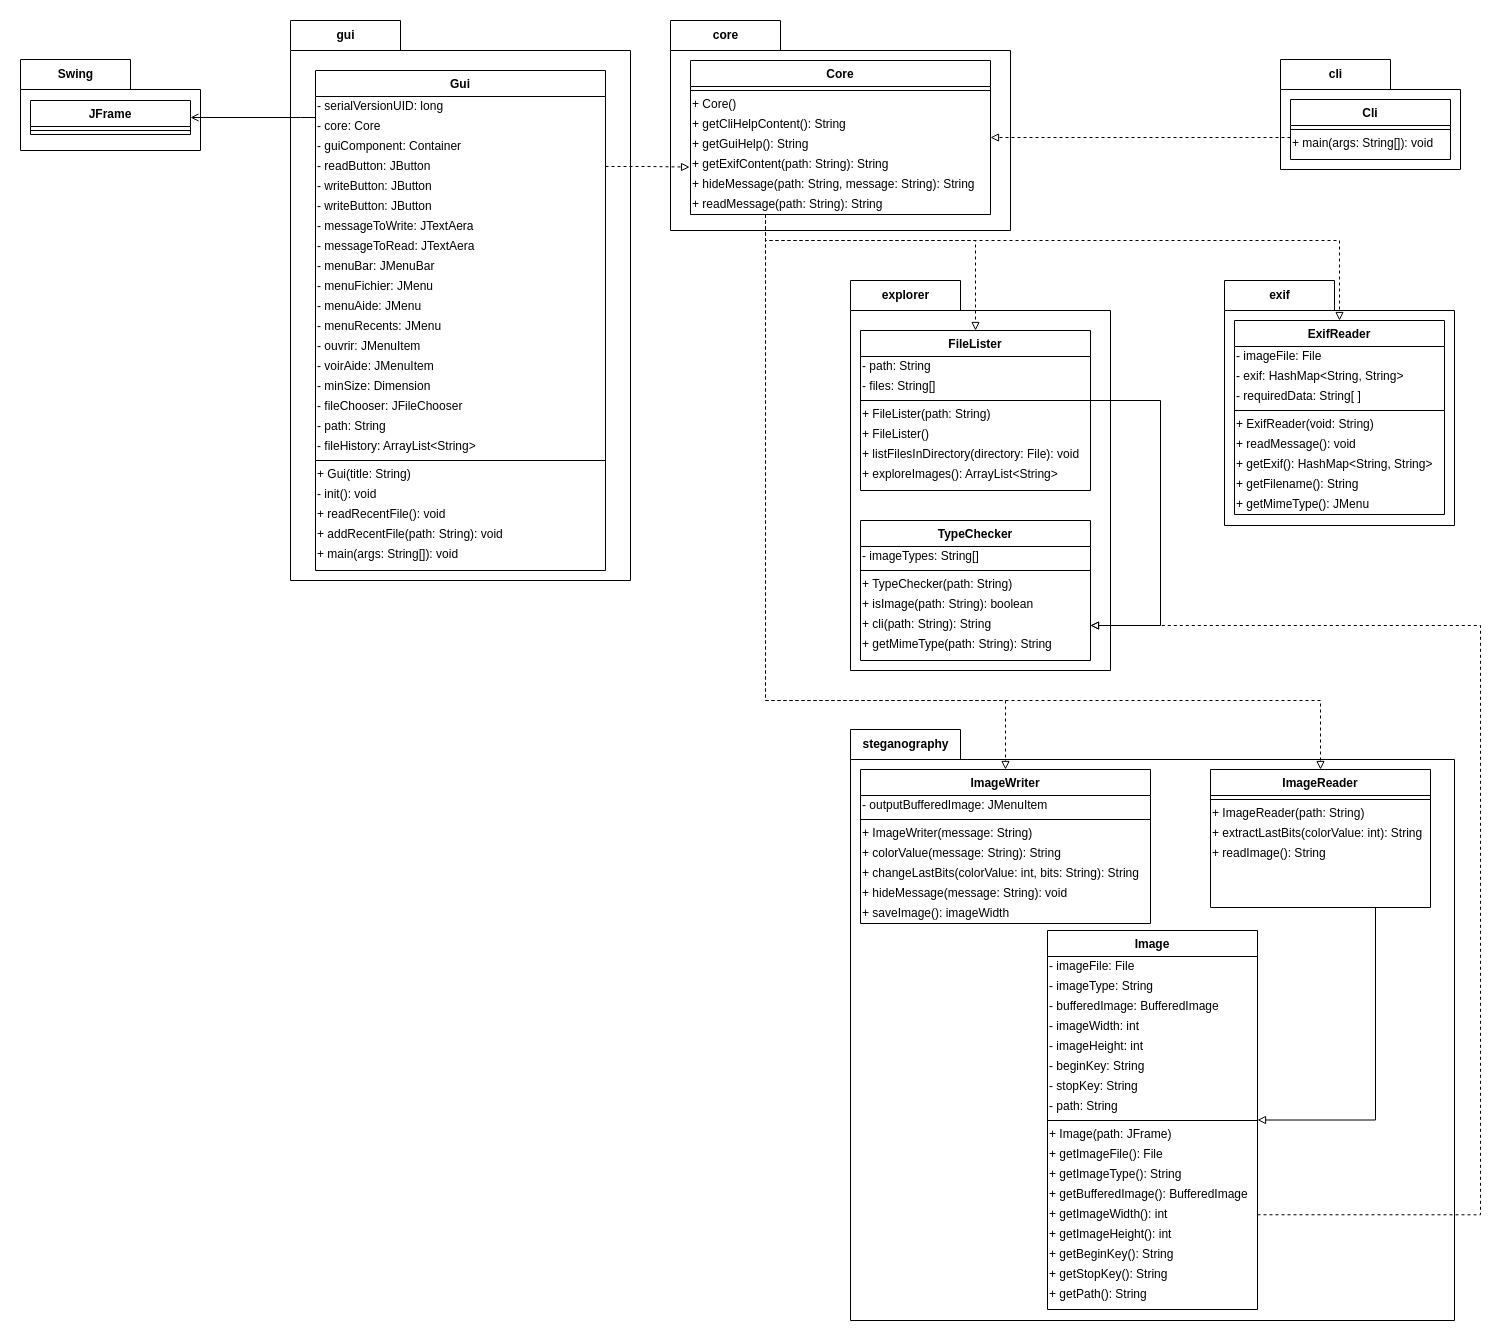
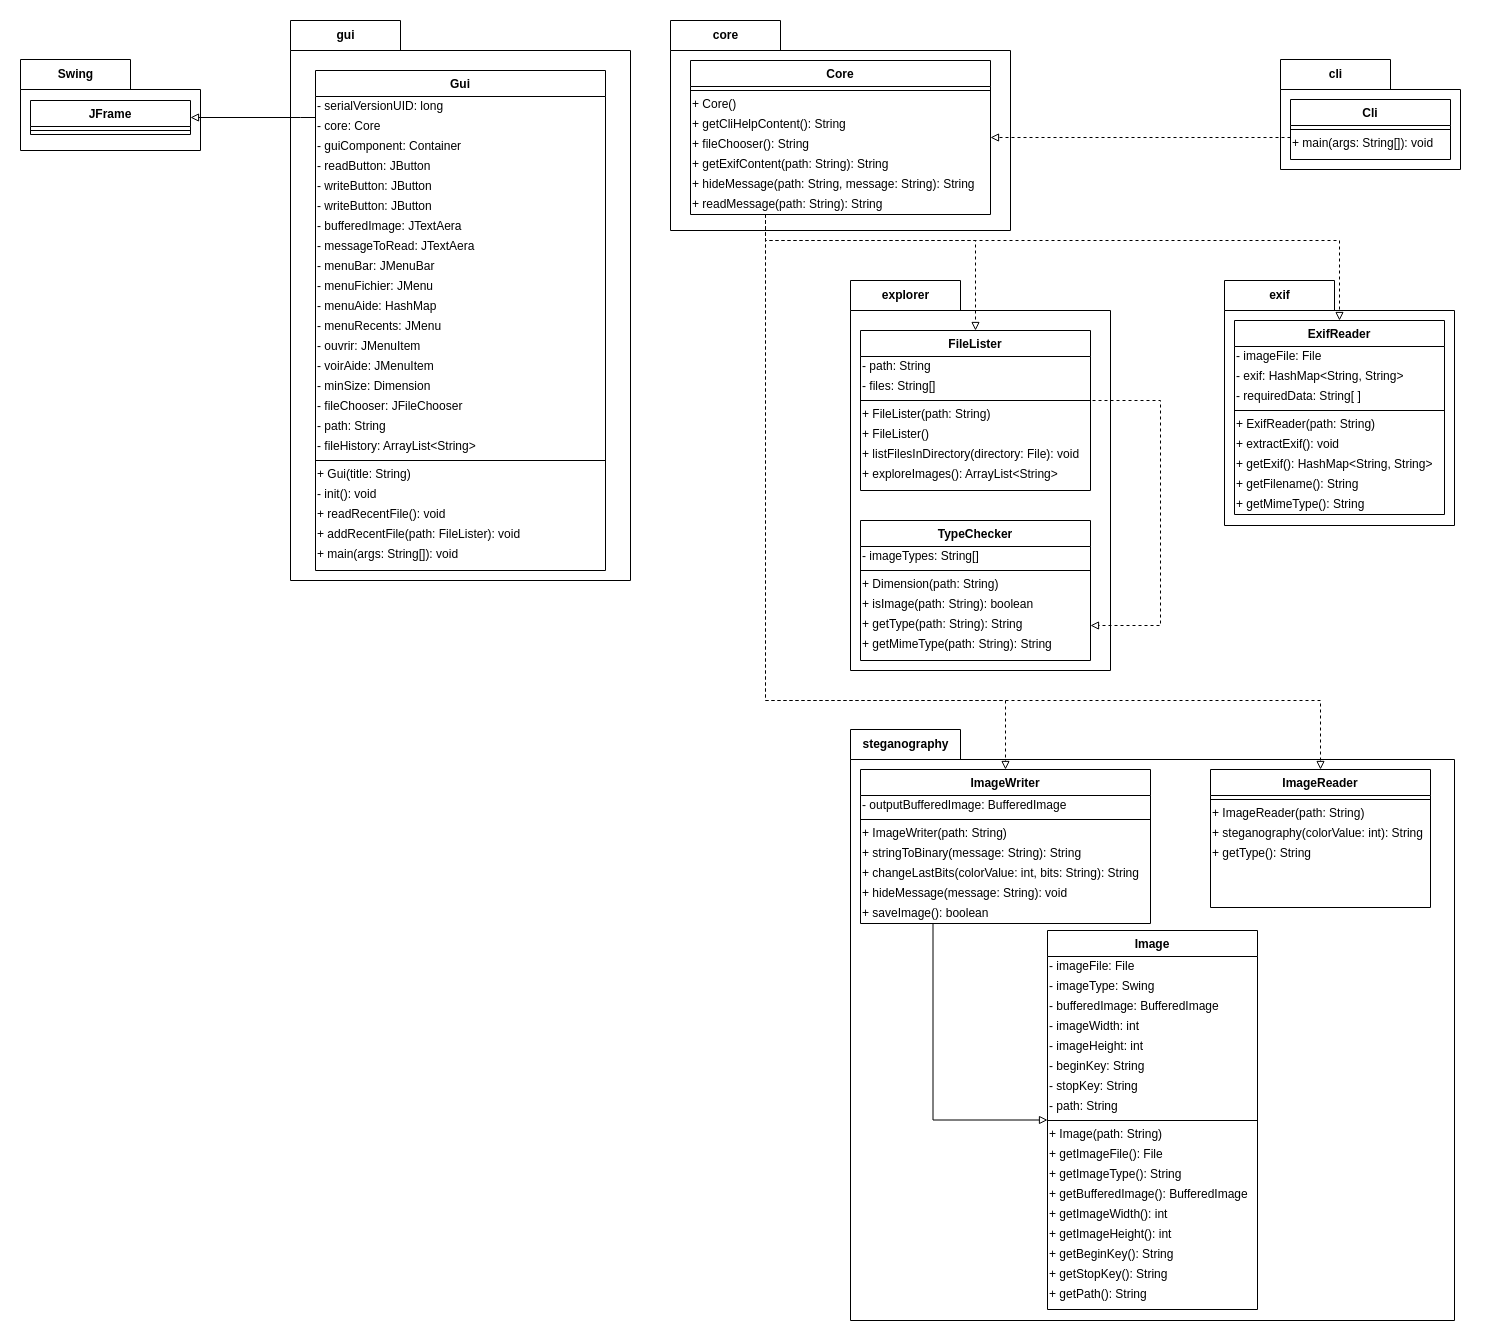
- <mxCell id="114" style="edgeStyle=orthogonalEdgeStyle;rounded=0;orthogonalLoop=1;jettySize=auto;html=1;entryX=1;entryY=0.5;entryDx=0;entryDy=0;endArrow=open;endFill=0;" edge="1" parent="1" source="81" target="112"><mxGeometry relative="1" as="geometry"><Array as="points"><mxPoint x="300" y="117" /><mxPoint x="300" y="117" /></Array></mxGeometry></mxCell>
+ <mxCell id="114" style="edgeStyle=orthogonalEdgeStyle;rounded=0;orthogonalLoop=1;jettySize=auto;html=1;entryX=1;entryY=0.5;entryDx=0;entryDy=0;endArrow=block;endFill=0;" edge="1" parent="1" source="81" target="112"><mxGeometry relative="1" as="geometry"><Array as="points"><mxPoint x="300" y="117" /><mxPoint x="300" y="117" /></Array></mxGeometry></mxCell>
- <mxCell id="7" value="+ getGuiHelp(): String" style="text;html=1;resizable=0;autosize=1;align=left;verticalAlign=middle;points=[];fillColor=none;strokeColor=none;rounded=0;" parent="3" vertex="1"><mxGeometry y="74" width="300" height="20" as="geometry" /></mxCell>
+ <mxCell id="7" value="+ fileChooser(): String" style="text;html=1;resizable=0;autosize=1;align=left;verticalAlign=middle;points=[];fillColor=none;strokeColor=none;rounded=0;" parent="3" vertex="1"><mxGeometry y="74" width="300" height="20" as="geometry" /></mxCell>
- <mxCell id="110" style="edgeStyle=orthogonalEdgeStyle;rounded=0;orthogonalLoop=1;jettySize=auto;html=1;entryX=-0.003;entryY=0.63;entryDx=0;entryDy=0;entryPerimeter=0;endArrow=block;endFill=0;dashed=1;" edge="1" parent="1" source="83" target="8"><mxGeometry relative="1" as="geometry" /></mxCell>
- <mxCell id="86" value="- messageToWrite: JTextAera" style="text;html=1;resizable=0;autosize=1;align=left;verticalAlign=middle;points=[];fillColor=none;strokeColor=none;rounded=0;" vertex="1" parent="79"><mxGeometry y="146" width="290" height="20" as="geometry" /></mxCell>
+ <mxCell id="86" value="- bufferedImage: JTextAera" style="text;html=1;resizable=0;autosize=1;align=left;verticalAlign=middle;points=[];fillColor=none;strokeColor=none;rounded=0;" vertex="1" parent="79"><mxGeometry y="146" width="290" height="20" as="geometry" /></mxCell>
- <mxCell id="90" value="- menuAide: JMenu" style="text;html=1;resizable=0;autosize=1;align=left;verticalAlign=middle;points=[];fillColor=none;strokeColor=none;rounded=0;" vertex="1" parent="79"><mxGeometry y="226" width="290" height="20" as="geometry" /></mxCell>
+ <mxCell id="90" value="- menuAide: HashMap" style="text;html=1;resizable=0;autosize=1;align=left;verticalAlign=middle;points=[];fillColor=none;strokeColor=none;rounded=0;" vertex="1" parent="79"><mxGeometry y="226" width="290" height="20" as="geometry" /></mxCell>
- <mxCell id="21" value="+ ExifReader(void: String)" style="text;html=1;resizable=0;autosize=1;align=left;verticalAlign=middle;points=[];fillColor=none;strokeColor=none;rounded=0;" parent="16" vertex="1"><mxGeometry y="94" width="210" height="20" as="geometry" /></mxCell>
+ <mxCell id="21" value="+ ExifReader(path: String)" style="text;html=1;resizable=0;autosize=1;align=left;verticalAlign=middle;points=[];fillColor=none;strokeColor=none;rounded=0;" parent="16" vertex="1"><mxGeometry y="94" width="210" height="20" as="geometry" /></mxCell>
- <mxCell id="22" value="+ readMessage(): void" style="text;html=1;resizable=0;autosize=1;align=left;verticalAlign=middle;points=[];fillColor=none;strokeColor=none;rounded=0;" parent="16" vertex="1"><mxGeometry y="114" width="210" height="20" as="geometry" /></mxCell>
+ <mxCell id="22" value="+ extractExif(): void" style="text;html=1;resizable=0;autosize=1;align=left;verticalAlign=middle;points=[];fillColor=none;strokeColor=none;rounded=0;" parent="16" vertex="1"><mxGeometry y="114" width="210" height="20" as="geometry" /></mxCell>
- <mxCell id="27" style="edgeStyle=orthogonalEdgeStyle;rounded=0;orthogonalLoop=1;jettySize=auto;html=1;exitX=1;exitY=0.5;exitDx=0;exitDy=0;entryX=1;entryY=0.75;entryDx=0;entryDy=0;endArrow=block;endFill=0;dashed=0;" parent="26" source="28" target="36" edge="1"><mxGeometry relative="1" as="geometry"><Array as="points"><mxPoint x="240" y="120" /><mxPoint x="310" y="120" /><mxPoint x="310" y="345" /></Array></mxGeometry></mxCell>
+ <mxCell id="27" style="edgeStyle=orthogonalEdgeStyle;rounded=0;orthogonalLoop=1;jettySize=auto;html=1;exitX=1;exitY=0.5;exitDx=0;exitDy=0;entryX=1;entryY=0.75;entryDx=0;entryDy=0;endArrow=block;endFill=0;dashed=1;" parent="26" source="28" target="36" edge="1"><mxGeometry relative="1" as="geometry"><Array as="points"><mxPoint x="240" y="120" /><mxPoint x="310" y="120" /><mxPoint x="310" y="345" /></Array></mxGeometry></mxCell>
- <mxCell id="25" value="+ getMimeType(): JMenu" style="text;html=1;resizable=0;autosize=1;align=left;verticalAlign=middle;points=[];fillColor=none;strokeColor=none;rounded=0;" parent="16" vertex="1"><mxGeometry y="174" width="210" height="20" as="geometry" /></mxCell>
+ <mxCell id="25" value="+ getMimeType(): String" style="text;html=1;resizable=0;autosize=1;align=left;verticalAlign=middle;points=[];fillColor=none;strokeColor=none;rounded=0;" parent="16" vertex="1"><mxGeometry y="174" width="210" height="20" as="geometry" /></mxCell>
- <mxCell id="102" value="+ addRecentFile(path: String): void" style="text;html=1;resizable=0;autosize=1;align=left;verticalAlign=middle;points=[];fillColor=none;strokeColor=none;rounded=0;" vertex="1" parent="79"><mxGeometry y="454" width="290" height="20" as="geometry" /></mxCell>
+ <mxCell id="102" value="+ addRecentFile(path: FileLister): void" style="text;html=1;resizable=0;autosize=1;align=left;verticalAlign=middle;points=[];fillColor=none;strokeColor=none;rounded=0;" vertex="1" parent="79"><mxGeometry y="454" width="290" height="20" as="geometry" /></mxCell>
- <mxCell id="39" value="+ TypeChecker(path: String)" style="text;html=1;resizable=0;autosize=1;align=left;verticalAlign=middle;points=[];fillColor=none;strokeColor=none;rounded=0;" parent="36" vertex="1"><mxGeometry y="54" width="230" height="20" as="geometry" /></mxCell>
+ <mxCell id="39" value="+ Dimension(path: String)" style="text;html=1;resizable=0;autosize=1;align=left;verticalAlign=middle;points=[];fillColor=none;strokeColor=none;rounded=0;" parent="36" vertex="1"><mxGeometry y="54" width="230" height="20" as="geometry" /></mxCell>
- <mxCell id="41" value="+ cli(path: String): String" style="text;html=1;resizable=0;autosize=1;align=left;verticalAlign=middle;points=[];fillColor=none;strokeColor=none;rounded=0;" parent="36" vertex="1"><mxGeometry y="94" width="230" height="20" as="geometry" /></mxCell>
+ <mxCell id="41" value="+ getType(path: String): String" style="text;html=1;resizable=0;autosize=1;align=left;verticalAlign=middle;points=[];fillColor=none;strokeColor=none;rounded=0;" parent="36" vertex="1"><mxGeometry y="94" width="230" height="20" as="geometry" /></mxCell>
- <mxCell id="46" value="- outputBufferedImage: JMenuItem" style="text;html=1;resizable=0;autosize=1;align=left;verticalAlign=middle;points=[];fillColor=none;strokeColor=none;rounded=0;" vertex="1" parent="45"><mxGeometry y="26" width="290" height="20" as="geometry" /></mxCell>
+ <mxCell id="46" value="- outputBufferedImage: BufferedImage" style="text;html=1;resizable=0;autosize=1;align=left;verticalAlign=middle;points=[];fillColor=none;strokeColor=none;rounded=0;" vertex="1" parent="45"><mxGeometry y="26" width="290" height="20" as="geometry" /></mxCell>
- <mxCell id="48" value="+ ImageWriter(message: String)" style="text;html=1;resizable=0;autosize=1;align=left;verticalAlign=middle;points=[];fillColor=none;strokeColor=none;rounded=0;" parent="45" vertex="1"><mxGeometry y="54" width="290" height="20" as="geometry" /></mxCell>
+ <mxCell id="48" value="+ ImageWriter(path: String)" style="text;html=1;resizable=0;autosize=1;align=left;verticalAlign=middle;points=[];fillColor=none;strokeColor=none;rounded=0;" parent="45" vertex="1"><mxGeometry y="54" width="290" height="20" as="geometry" /></mxCell>
- <mxCell id="57" value="+ extractLastBits(colorValue: int): String" style="text;html=1;resizable=0;autosize=1;align=left;verticalAlign=middle;points=[];fillColor=none;strokeColor=none;rounded=0;" parent="54" vertex="1"><mxGeometry y="54" width="220" height="20" as="geometry" /></mxCell>
+ <mxCell id="57" value="+ steganography(colorValue: int): String" style="text;html=1;resizable=0;autosize=1;align=left;verticalAlign=middle;points=[];fillColor=none;strokeColor=none;rounded=0;" parent="54" vertex="1"><mxGeometry y="54" width="220" height="20" as="geometry" /></mxCell>
- <mxCell id="49" value="+ colorValue(message: String): String" style="text;html=1;resizable=0;autosize=1;align=left;verticalAlign=middle;points=[];fillColor=none;strokeColor=none;rounded=0;" parent="45" vertex="1"><mxGeometry y="74" width="290" height="20" as="geometry" /></mxCell>
+ <mxCell id="49" value="+ stringToBinary(message: String): String" style="text;html=1;resizable=0;autosize=1;align=left;verticalAlign=middle;points=[];fillColor=none;strokeColor=none;rounded=0;" parent="45" vertex="1"><mxGeometry y="74" width="290" height="20" as="geometry" /></mxCell>
- <mxCell id="58" value="+ readImage(): String" style="text;html=1;resizable=0;autosize=1;align=left;verticalAlign=middle;points=[];fillColor=none;strokeColor=none;rounded=0;" parent="54" vertex="1"><mxGeometry y="74" width="220" height="20" as="geometry" /></mxCell>
+ <mxCell id="58" value="+ getType(): String" style="text;html=1;resizable=0;autosize=1;align=left;verticalAlign=middle;points=[];fillColor=none;strokeColor=none;rounded=0;" parent="54" vertex="1"><mxGeometry y="74" width="220" height="20" as="geometry" /></mxCell>
- <mxCell id="109" style="edgeStyle=orthogonalEdgeStyle;rounded=0;orthogonalLoop=1;jettySize=auto;html=1;entryX=1;entryY=0.75;entryDx=0;entryDy=0;endArrow=block;endFill=0;dashed=1;exitX=1;exitY=0.75;exitDx=0;exitDy=0;" parent="1" source="59" target="36" edge="1"><mxGeometry relative="1" as="geometry"><Array as="points"><mxPoint x="1480" y="1214" /><mxPoint x="1480" y="625" /></Array><mxPoint x="1250" y="1210" as="sourcePoint" /></mxGeometry></mxCell>
- <mxCell id="52" value="+ saveImage(): imageWidth" style="text;html=1;resizable=0;autosize=1;align=left;verticalAlign=middle;points=[];fillColor=none;strokeColor=none;rounded=0;" parent="45" vertex="1"><mxGeometry y="134" width="290" height="20" as="geometry" /></mxCell>
+ <mxCell id="52" value="+ saveImage(): boolean" style="text;html=1;resizable=0;autosize=1;align=left;verticalAlign=middle;points=[];fillColor=none;strokeColor=none;rounded=0;" parent="45" vertex="1"><mxGeometry y="134" width="290" height="20" as="geometry" /></mxCell>
- <mxCell id="61" value="- imageType: String" style="text;html=1;resizable=0;autosize=1;align=left;verticalAlign=middle;points=[];fillColor=none;strokeColor=none;rounded=0;" parent="59" vertex="1"><mxGeometry y="46" width="210" height="20" as="geometry" /></mxCell>
+ <mxCell id="61" value="- imageType: Swing" style="text;html=1;resizable=0;autosize=1;align=left;verticalAlign=middle;points=[];fillColor=none;strokeColor=none;rounded=0;" parent="59" vertex="1"><mxGeometry y="46" width="210" height="20" as="geometry" /></mxCell>
- <mxCell id="53" style="edgeStyle=orthogonalEdgeStyle;rounded=0;orthogonalLoop=1;jettySize=auto;html=1;exitX=0.75;exitY=1;exitDx=0;exitDy=0;entryX=1;entryY=0.5;entryDx=0;entryDy=0;endArrow=block;endFill=0;" parent="43" source="54" target="59" edge="1"><mxGeometry relative="1" as="geometry" /></mxCell>
+ <mxCell id="44" style="edgeStyle=orthogonalEdgeStyle;rounded=0;orthogonalLoop=1;jettySize=auto;html=1;exitX=0.25;exitY=1;exitDx=0;exitDy=0;entryX=0;entryY=0.5;entryDx=0;entryDy=0;endArrow=block;endFill=0;" parent="43" source="45" target="59" edge="1"><mxGeometry relative="1" as="geometry" /></mxCell>
- <mxCell id="69" value="+ Image(path: JFrame)" style="text;html=1;resizable=0;autosize=1;align=left;verticalAlign=middle;points=[];fillColor=none;strokeColor=none;rounded=0;" parent="59" vertex="1"><mxGeometry y="194" width="210" height="20" as="geometry" /></mxCell>
+ <mxCell id="69" value="+ Image(path: String)" style="text;html=1;resizable=0;autosize=1;align=left;verticalAlign=middle;points=[];fillColor=none;strokeColor=none;rounded=0;" parent="59" vertex="1"><mxGeometry y="194" width="210" height="20" as="geometry" /></mxCell>
